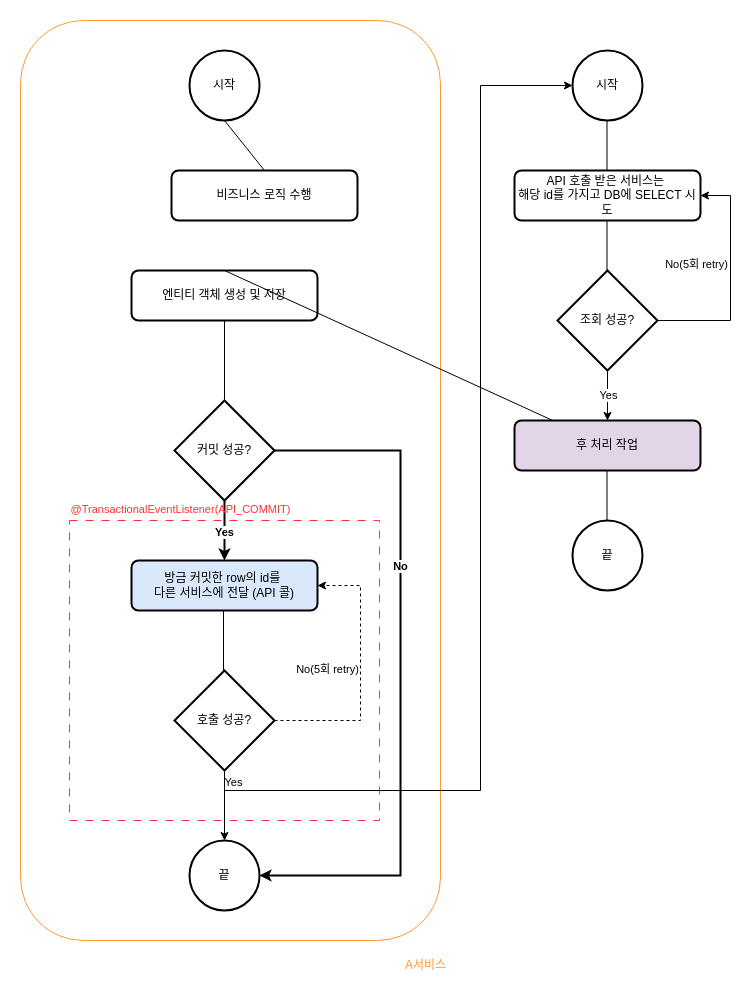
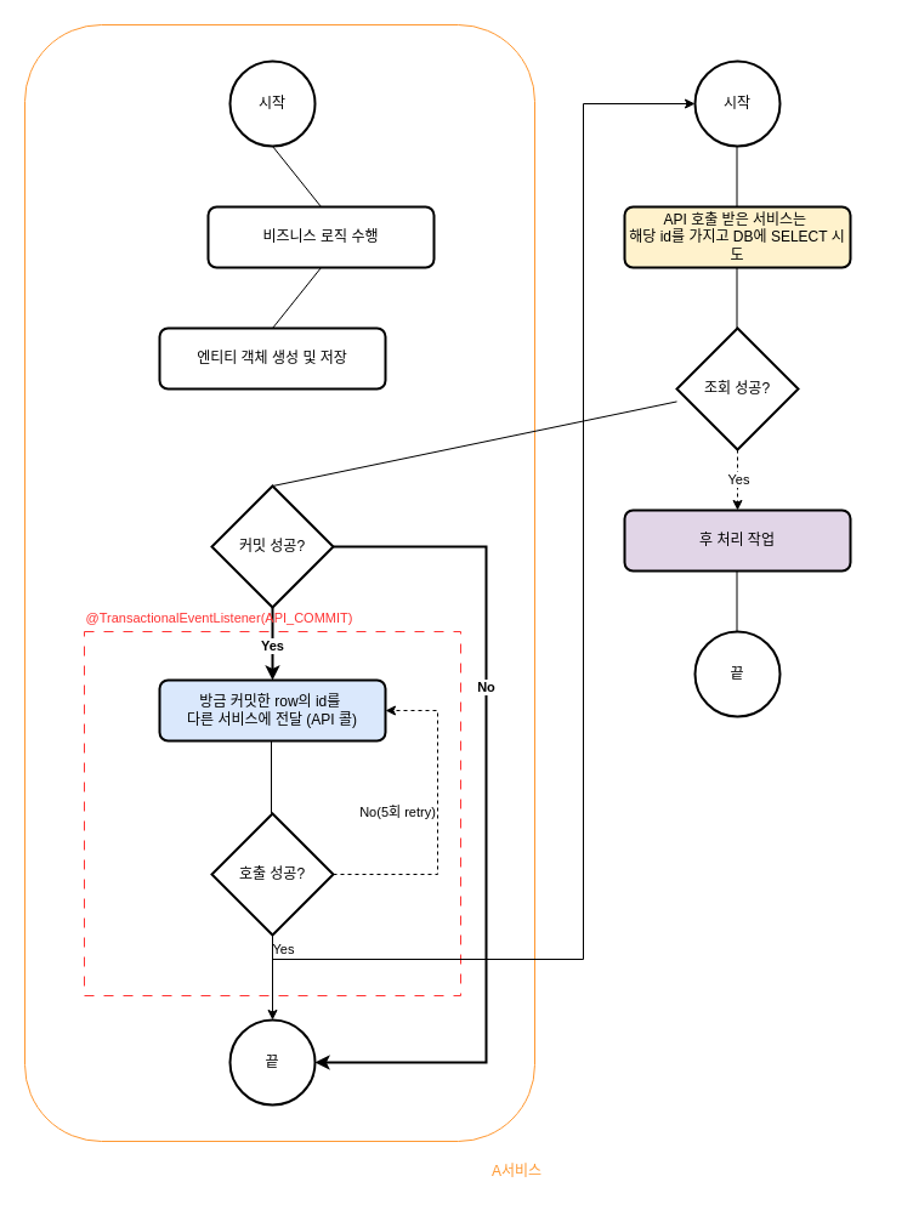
- <mxCell id="16" value="API 호출 받은 서비스는&amp;nbsp;&lt;div&gt;해당 id를 가지고 DB에 SELECT 시도&lt;/div&gt;" style="rounded=1;whiteSpace=wrap;html=1;absoluteArcSize=1;arcSize=14;strokeWidth=2;" vertex="1" parent="1"><mxGeometry x="514" y="170" width="186" height="50" as="geometry" /></mxCell>
+ <mxCell id="16" value="API 호출 받은 서비스는&amp;nbsp;&lt;div&gt;해당 id를 가지고 DB에 SELECT 시도&lt;/div&gt;" style="rounded=1;whiteSpace=wrap;html=1;absoluteArcSize=1;arcSize=14;strokeWidth=2;fillColor=#fff2cc;" vertex="1" parent="1"><mxGeometry x="514" y="170" width="186" height="50" as="geometry" /></mxCell>
- <mxCell id="17" style="edgeStyle=orthogonalEdgeStyle;rounded=0;orthogonalLoop=1;jettySize=auto;html=1;exitX=1;exitY=0.5;exitDx=0;exitDy=0;exitPerimeter=0;entryX=1;entryY=0.5;entryDx=0;entryDy=0;" edge="1" parent="1" source="21" target="16"><mxGeometry relative="1" as="geometry"><Array as="points"><mxPoint x="730" y="320" /><mxPoint x="730" y="195" /></Array></mxGeometry></mxCell>
- <mxCell id="18" value="No(5회 retry)" style="edgeLabel;html=1;align=center;verticalAlign=middle;resizable=0;points=[];" vertex="1" connectable="0" parent="17"><mxGeometry x="0.149" y="-6" relative="1" as="geometry"><mxPoint x="-41" y="1" as="offset" /></mxGeometry></mxCell>
- <mxCell id="9" value="" style="endArrow=none;html=1;rounded=0;exitX=0.5;exitY=0;exitDx=0;exitDy=0;" edge="1" parent="1" source="8" target="22"><mxGeometry width="50" height="50" relative="1" as="geometry"><mxPoint x="259" y="290" as="sourcePoint" /><mxPoint x="259" y="240" as="targetPoint" /></mxGeometry></mxCell>
+ <mxCell id="9" value="" style="endArrow=none;html=1;rounded=0;entryX=0.5;entryY=1;entryDx=0;entryDy=0;exitX=0.5;exitY=0;exitDx=0;exitDy=0;" edge="1" parent="1" source="8" target="5"><mxGeometry width="50" height="50" relative="1" as="geometry"><mxPoint x="259" y="290" as="sourcePoint" /><mxPoint x="259" y="240" as="targetPoint" /></mxGeometry></mxCell>
- <mxCell id="13" value="" style="endArrow=none;html=1;rounded=0;entryX=0.5;entryY=1;entryDx=0;entryDy=0;exitX=0.5;exitY=0;exitDx=0;exitDy=0;exitPerimeter=0;" edge="1" parent="1" source="12" target="8"><mxGeometry width="50" height="50" relative="1" as="geometry"><mxPoint x="234" y="420" as="sourcePoint" /><mxPoint x="234" y="350" as="targetPoint" /></mxGeometry></mxCell>
+ <mxCell id="13" value="" style="endArrow=none;html=1;rounded=0;exitX=0.5;exitY=0;exitDx=0;exitDy=0;exitPerimeter=0;" edge="1" parent="1" source="12" target="21"><mxGeometry width="50" height="50" relative="1" as="geometry"><mxPoint x="234" y="420" as="sourcePoint" /><mxPoint x="234" y="350" as="targetPoint" /></mxGeometry></mxCell>
- <mxCell id="19" style="edgeStyle=orthogonalEdgeStyle;rounded=0;orthogonalLoop=1;jettySize=auto;html=1;exitX=0.5;exitY=1;exitDx=0;exitDy=0;exitPerimeter=0;entryX=0.5;entryY=0;entryDx=0;entryDy=0;" edge="1" parent="1" source="21" target="22"><mxGeometry relative="1" as="geometry" /></mxCell>
+ <mxCell id="19" style="edgeStyle=orthogonalEdgeStyle;rounded=0;orthogonalLoop=1;jettySize=auto;html=1;exitX=0.5;exitY=1;exitDx=0;exitDy=0;exitPerimeter=0;entryX=0.5;entryY=0;entryDx=0;entryDy=0;dashed=1;" edge="1" parent="1" source="21" target="22"><mxGeometry relative="1" as="geometry" /></mxCell>
